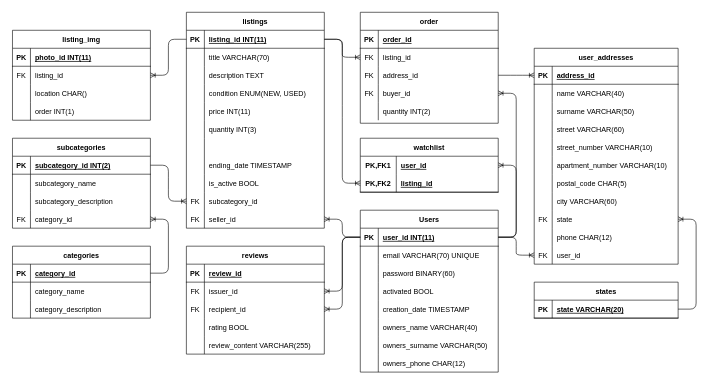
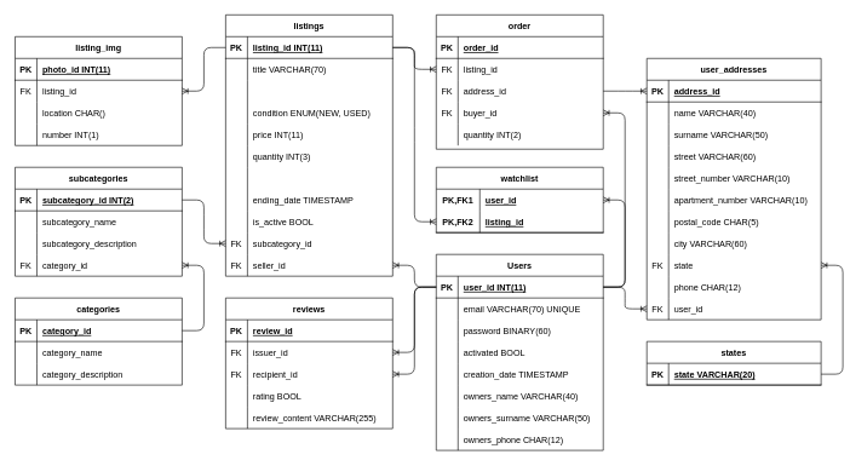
- <mxCell id="82" value="description TEXT" style="shape=partialRectangle;connectable=0;fillColor=none;top=0;left=0;bottom=0;right=0;align=left;spacingLeft=6;overflow=hidden;" parent="80" vertex="1"><mxGeometry x="30" width="200" height="30" as="geometry"><mxRectangle width="200" height="30" as="alternateBounds" /></mxGeometry></mxCell>
- <mxCell id="118" value="order INT(1)" style="shape=partialRectangle;connectable=0;fillColor=none;top=0;left=0;bottom=0;right=0;align=left;spacingLeft=6;overflow=hidden;" parent="116" vertex="1"><mxGeometry x="30" width="200" height="30" as="geometry"><mxRectangle width="200" height="30" as="alternateBounds" /></mxGeometry></mxCell>
+ <mxCell id="118" value="number INT(1)" style="shape=partialRectangle;connectable=0;fillColor=none;top=0;left=0;bottom=0;right=0;align=left;spacingLeft=6;overflow=hidden;" parent="116" vertex="1"><mxGeometry x="30" width="200" height="30" as="geometry"><mxRectangle width="200" height="30" as="alternateBounds" /></mxGeometry></mxCell>
